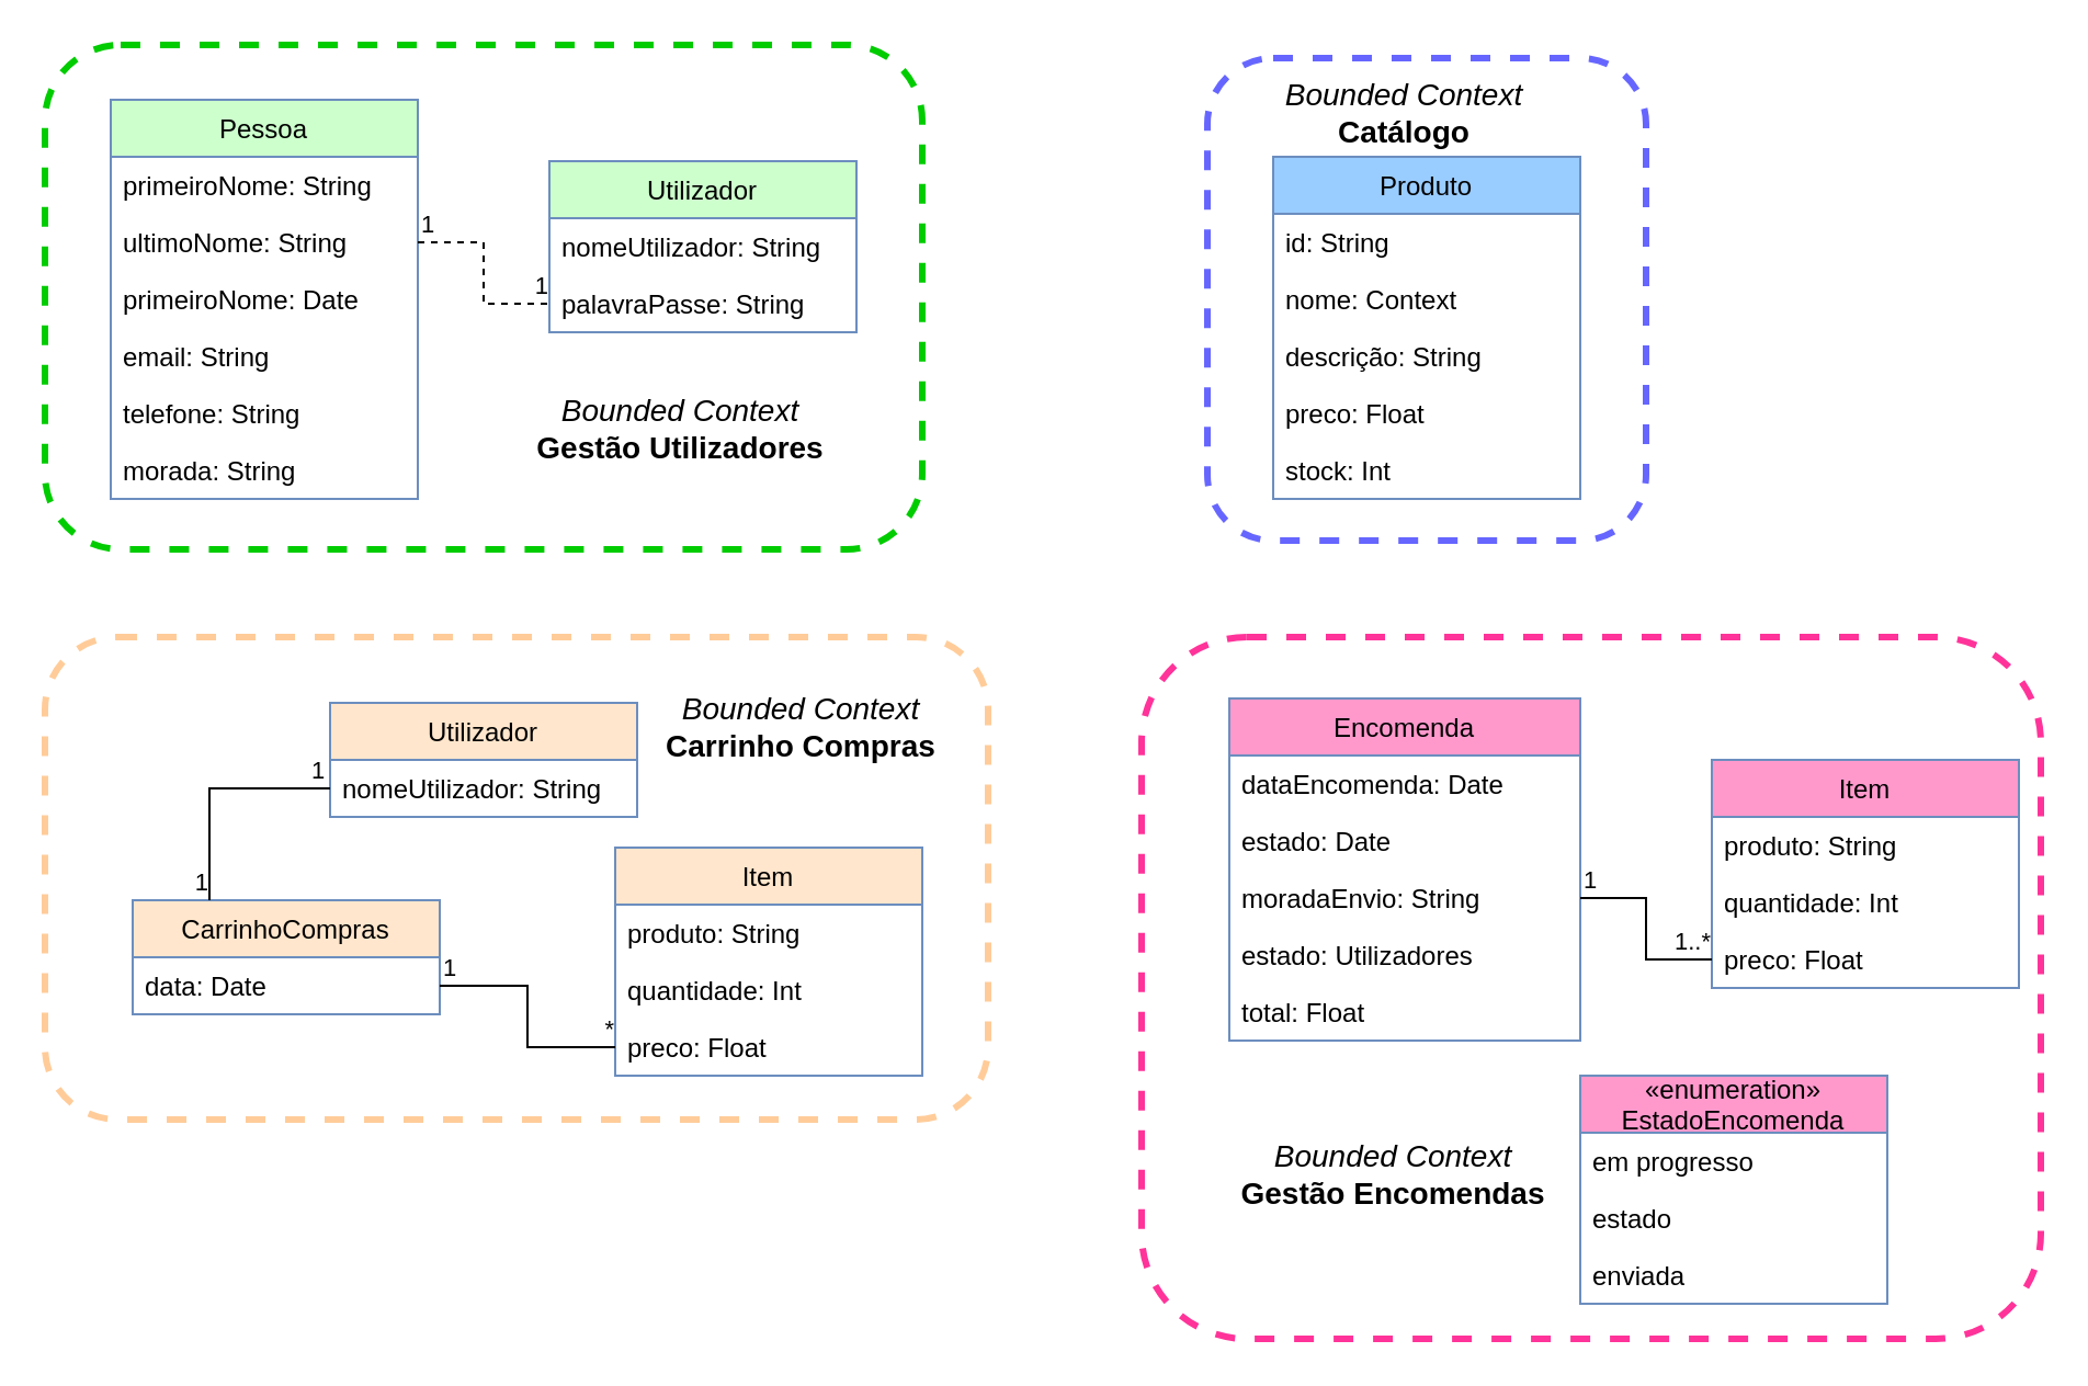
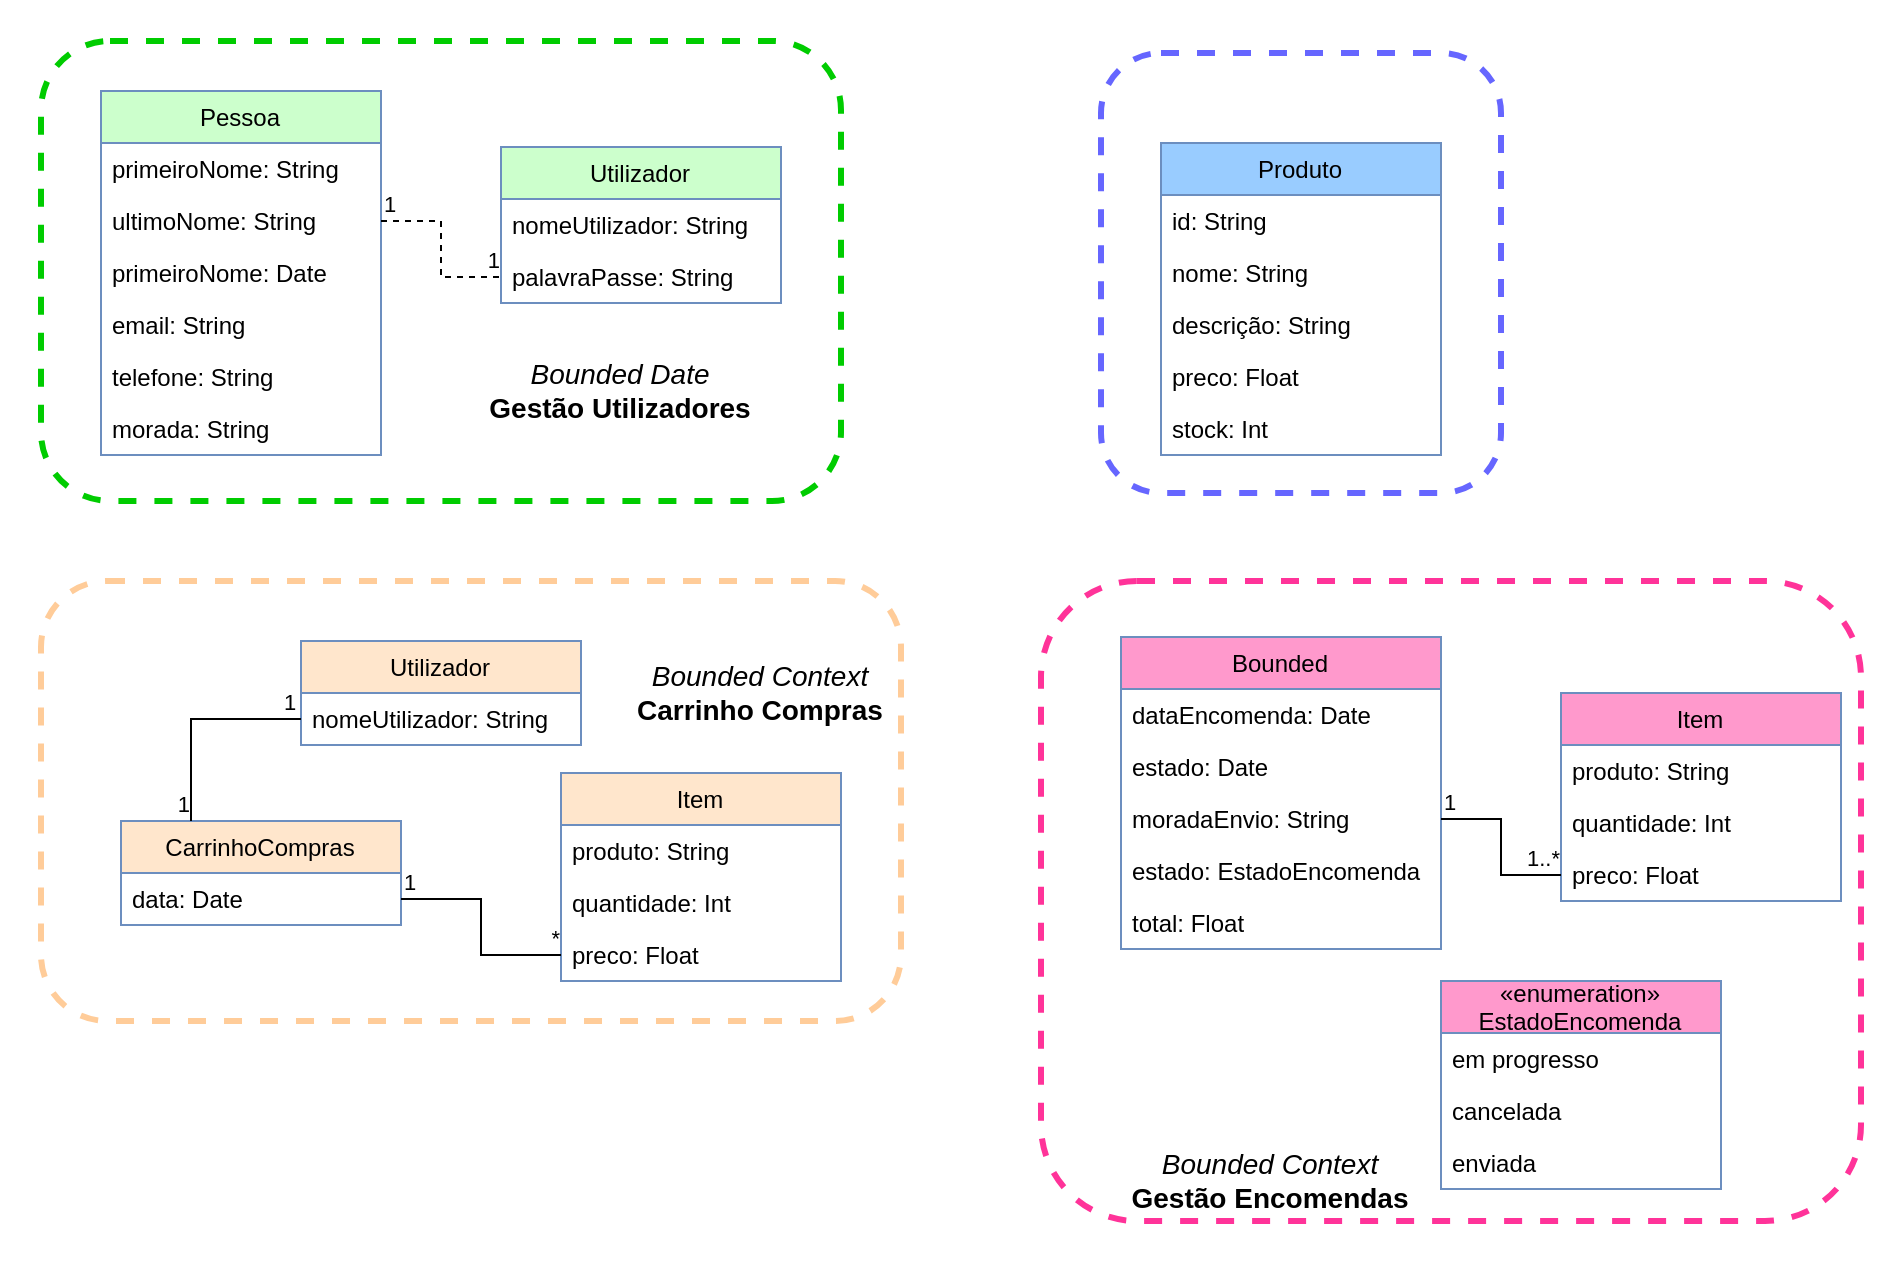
- <mxCell id="57" value="&lt;font style=&quot;font-size: 14px&quot;&gt;&lt;i&gt;Bounded Context &lt;/i&gt;&lt;b&gt;Catálogo&lt;/b&gt;&lt;/font&gt;" style="text;html=1;strokeColor=none;fillColor=none;align=center;verticalAlign=middle;whiteSpace=wrap;rounded=0;dashed=1;" vertex="1" parent="1"><mxGeometry x="580" y="36" width="120" height="30" as="geometry" /></mxCell>
- <mxCell id="8" value="nome: Context" style="text;strokeColor=none;fillColor=none;align=left;verticalAlign=top;spacingLeft=4;spacingRight=4;overflow=hidden;rotatable=0;points=[[0,0.5],[1,0.5]];portConstraint=eastwest;" parent="6" vertex="1"><mxGeometry y="52" width="140" height="26" as="geometry" /></mxCell>
+ <mxCell id="8" value="nome: String" style="text;strokeColor=none;fillColor=none;align=left;verticalAlign=top;spacingLeft=4;spacingRight=4;overflow=hidden;rotatable=0;points=[[0,0.5],[1,0.5]];portConstraint=eastwest;" parent="6" vertex="1"><mxGeometry y="52" width="140" height="26" as="geometry" /></mxCell>
- <mxCell id="56" value="&lt;font style=&quot;font-size: 14px&quot;&gt;&lt;i&gt;Bounded Context &lt;/i&gt;&lt;b&gt;Gestão Utilizadores&lt;/b&gt;&lt;/font&gt;" style="text;html=1;strokeColor=none;fillColor=none;align=center;verticalAlign=middle;whiteSpace=wrap;rounded=0;dashed=1;" vertex="1" parent="1"><mxGeometry x="240" y="180" width="140" height="30" as="geometry" /></mxCell>
+ <mxCell id="56" value="&lt;font style=&quot;font-size: 14px&quot;&gt;&lt;i&gt;Bounded Date &lt;/i&gt;&lt;b&gt;Gestão Utilizadores&lt;/b&gt;&lt;/font&gt;" style="text;html=1;strokeColor=none;fillColor=none;align=center;verticalAlign=middle;whiteSpace=wrap;rounded=0;dashed=1;" vertex="1" parent="1"><mxGeometry x="240" y="180" width="140" height="30" as="geometry" /></mxCell>
- <mxCell id="58" value="&lt;font style=&quot;font-size: 14px&quot;&gt;&lt;i&gt;Bounded Context &lt;/i&gt;&lt;b&gt;Carrinho Compras&lt;/b&gt;&lt;/font&gt;" style="text;html=1;strokeColor=none;fillColor=none;align=center;verticalAlign=middle;whiteSpace=wrap;rounded=0;dashed=1;" vertex="1" parent="1"><mxGeometry x="300" y="316" width="130" height="30" as="geometry" /></mxCell>
+ <mxCell id="58" value="&lt;font style=&quot;font-size: 14px&quot;&gt;&lt;i&gt;Bounded Context &lt;/i&gt;&lt;b&gt;Carrinho Compras&lt;/b&gt;&lt;/font&gt;" style="text;html=1;strokeColor=none;fillColor=none;align=center;verticalAlign=middle;whiteSpace=wrap;rounded=0;dashed=1;" vertex="1" parent="1"><mxGeometry x="315" y="331" width="130" height="30" as="geometry" /></mxCell>
- <mxCell id="24" value="Encomenda" style="swimlane;fontStyle=0;childLayout=stackLayout;horizontal=1;startSize=26;fillColor=#FF99CC;horizontalStack=0;resizeParent=1;resizeParentMax=0;resizeLast=0;collapsible=1;marginBottom=0;strokeColor=#6c8ebf;" parent="1" vertex="1"><mxGeometry x="560" y="318" width="160" height="156" as="geometry" /></mxCell>
+ <mxCell id="24" value="Bounded" style="swimlane;fontStyle=0;childLayout=stackLayout;horizontal=1;startSize=26;fillColor=#FF99CC;horizontalStack=0;resizeParent=1;resizeParentMax=0;resizeLast=0;collapsible=1;marginBottom=0;strokeColor=#6c8ebf;" parent="1" vertex="1"><mxGeometry x="560" y="318" width="160" height="156" as="geometry" /></mxCell>
- <mxCell id="28" value="estado: Utilizadores" style="text;strokeColor=none;fillColor=none;align=left;verticalAlign=top;spacingLeft=4;spacingRight=4;overflow=hidden;rotatable=0;points=[[0,0.5],[1,0.5]];portConstraint=eastwest;" parent="24" vertex="1"><mxGeometry y="104" width="160" height="26" as="geometry" /></mxCell>
+ <mxCell id="28" value="estado: EstadoEncomenda" style="text;strokeColor=none;fillColor=none;align=left;verticalAlign=top;spacingLeft=4;spacingRight=4;overflow=hidden;rotatable=0;points=[[0,0.5],[1,0.5]];portConstraint=eastwest;" parent="24" vertex="1"><mxGeometry y="104" width="160" height="26" as="geometry" /></mxCell>
- <mxCell id="59" value="&lt;font style=&quot;font-size: 14px&quot;&gt;&lt;i&gt;Bounded Context &lt;/i&gt;&lt;b&gt;Gestão Encomendas&lt;/b&gt;&lt;/font&gt;" style="text;html=1;strokeColor=none;fillColor=none;align=center;verticalAlign=middle;whiteSpace=wrap;rounded=0;dashed=1;" vertex="1" parent="1"><mxGeometry x="560" y="520" width="150" height="30" as="geometry" /></mxCell>
+ <mxCell id="59" value="&lt;font style=&quot;font-size: 14px&quot;&gt;&lt;i&gt;Bounded Context &lt;/i&gt;&lt;b&gt;Gestão Encomendas&lt;/b&gt;&lt;/font&gt;" style="text;html=1;strokeColor=none;fillColor=none;align=center;verticalAlign=middle;whiteSpace=wrap;rounded=0;dashed=1;" vertex="1" parent="1"><mxGeometry x="560" y="575" width="150" height="30" as="geometry" /></mxCell>
- <mxCell id="32" value="estado" style="text;strokeColor=none;fillColor=none;align=left;verticalAlign=top;spacingLeft=4;spacingRight=4;overflow=hidden;rotatable=0;points=[[0,0.5],[1,0.5]];portConstraint=eastwest;" parent="30" vertex="1"><mxGeometry y="52" width="140" height="26" as="geometry" /></mxCell>
+ <mxCell id="32" value="cancelada" style="text;strokeColor=none;fillColor=none;align=left;verticalAlign=top;spacingLeft=4;spacingRight=4;overflow=hidden;rotatable=0;points=[[0,0.5],[1,0.5]];portConstraint=eastwest;" parent="30" vertex="1"><mxGeometry y="52" width="140" height="26" as="geometry" /></mxCell>
